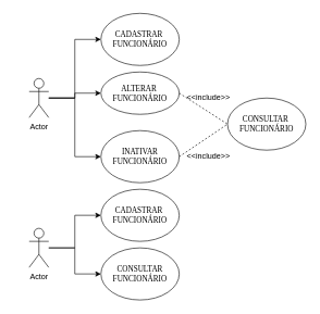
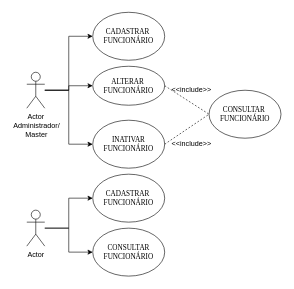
+ <mxCell id="14" value="Administrador/&lt;br&gt;&amp;nbsp; &amp;nbsp; &amp;nbsp; Master" style="text;html=1;resizable=0;points=[];autosize=1;align=left;verticalAlign=top;spacingTop=-4;" vertex="1" parent="1"><mxGeometry x="20" y="200" width="90" height="30" as="geometry" /></mxCell>
